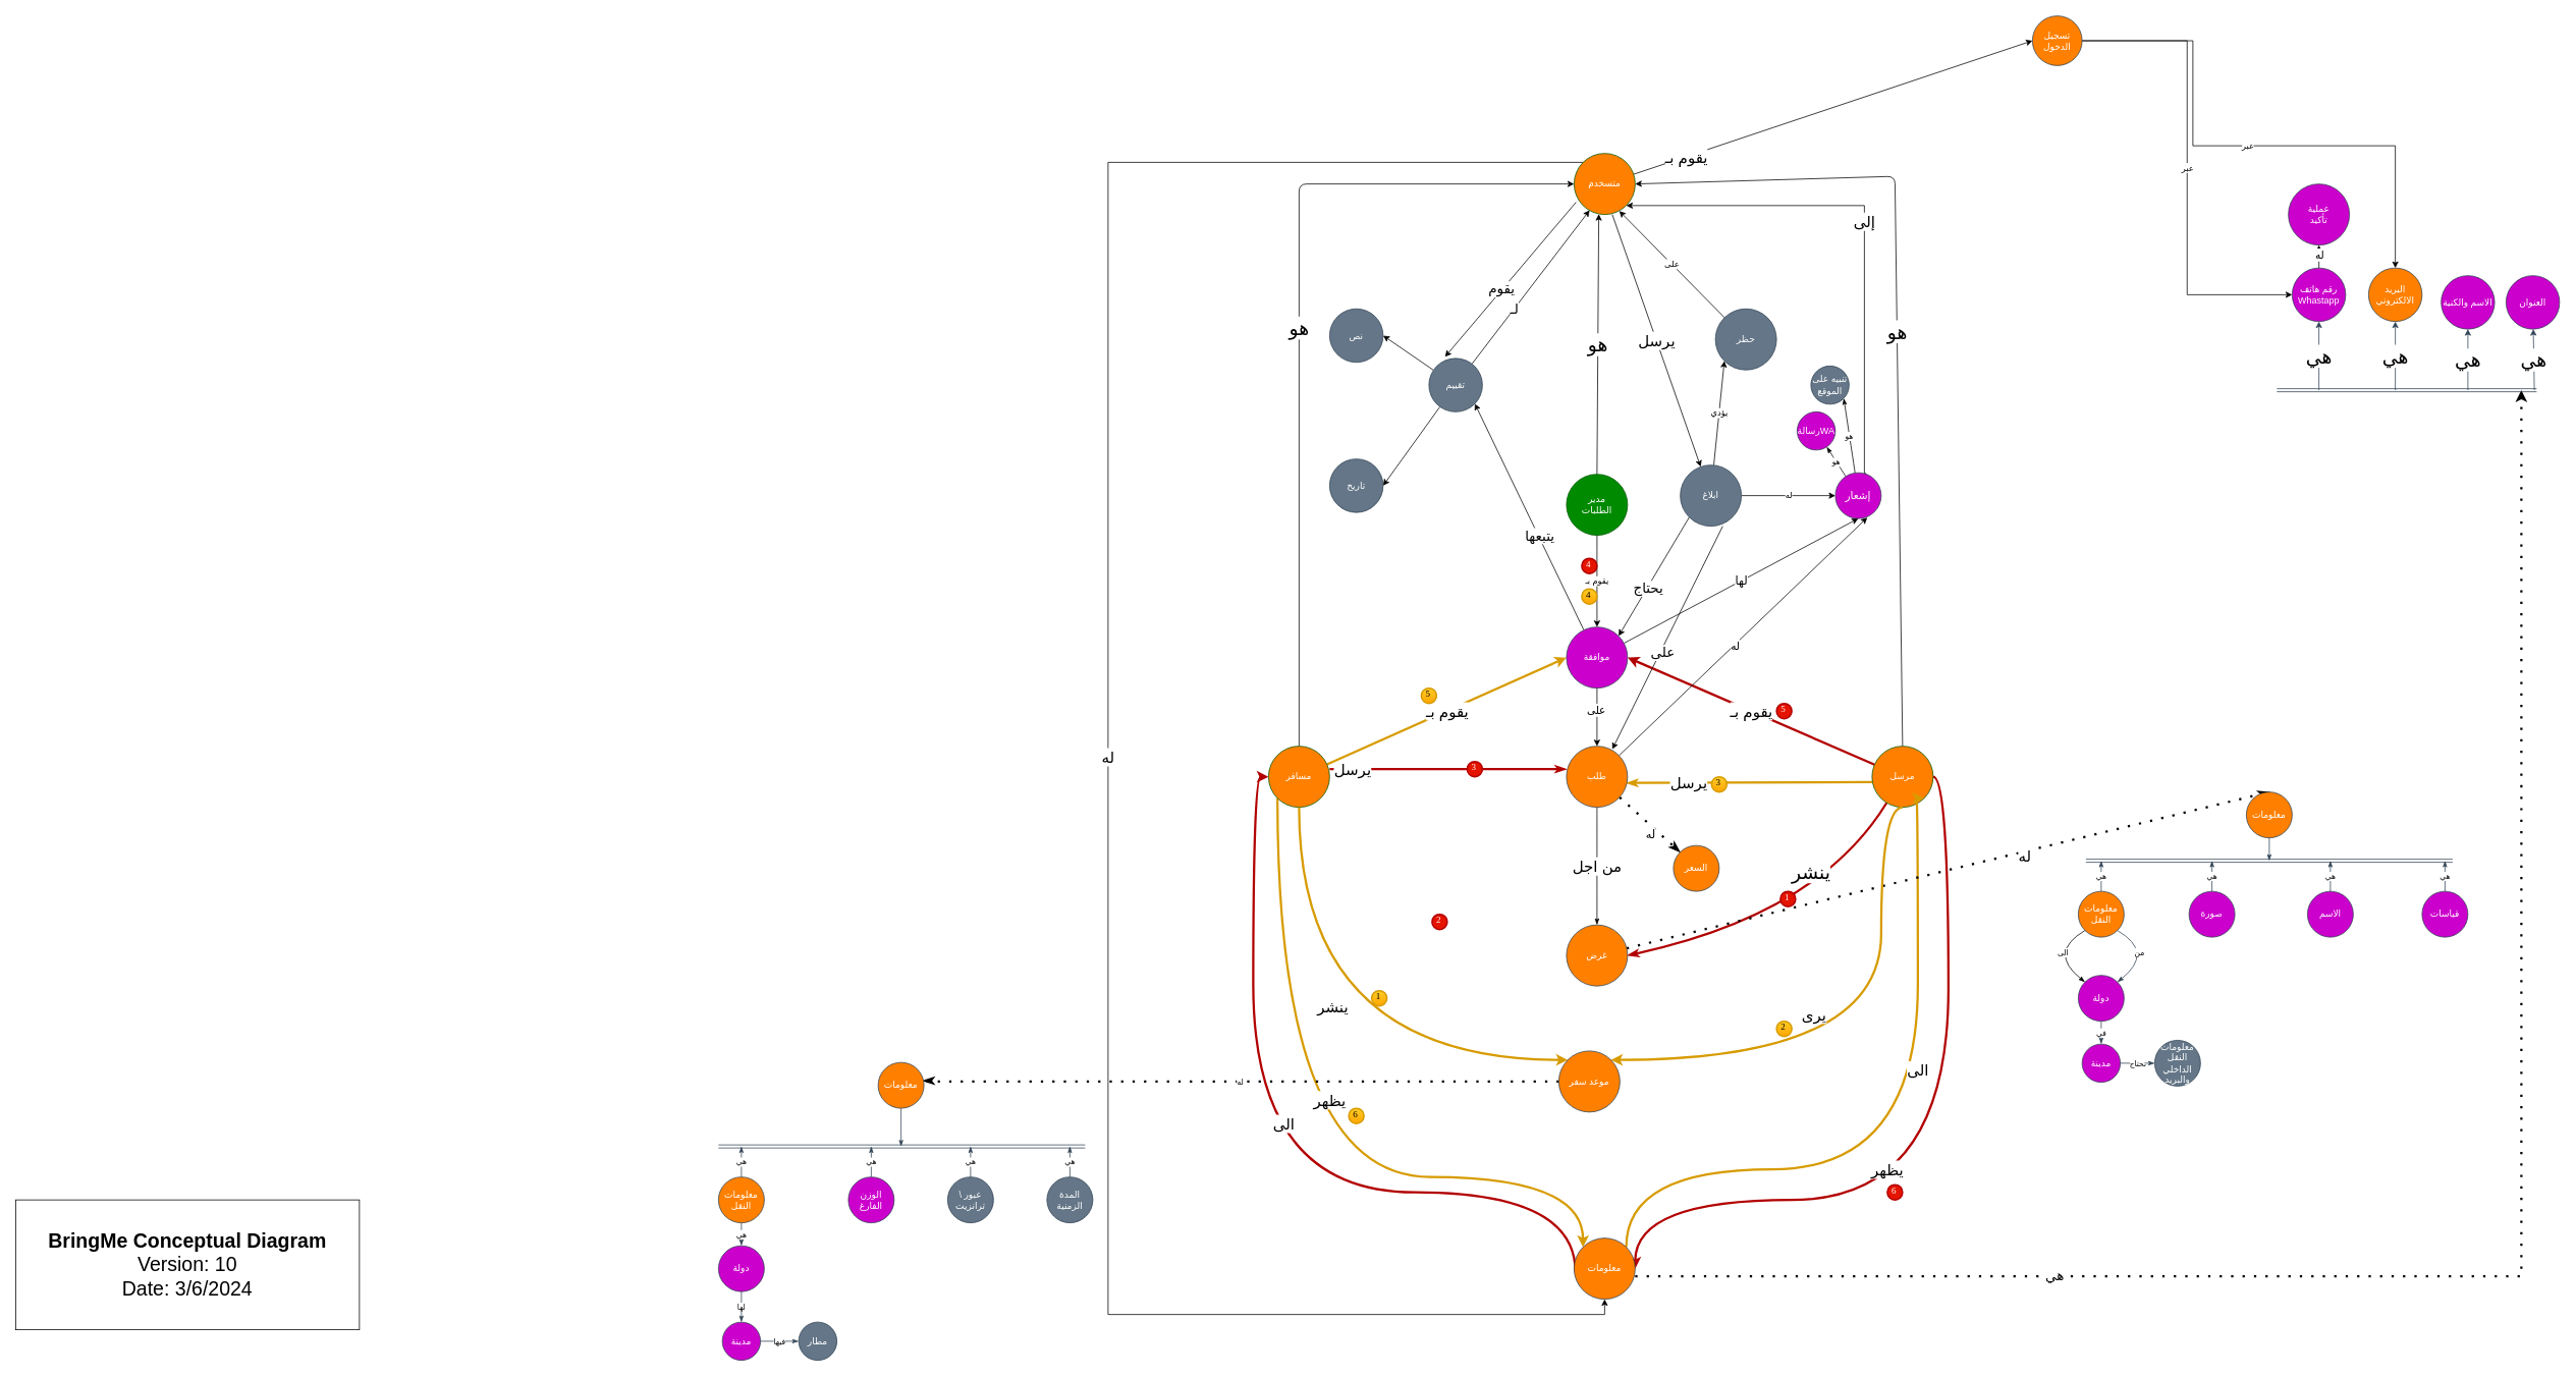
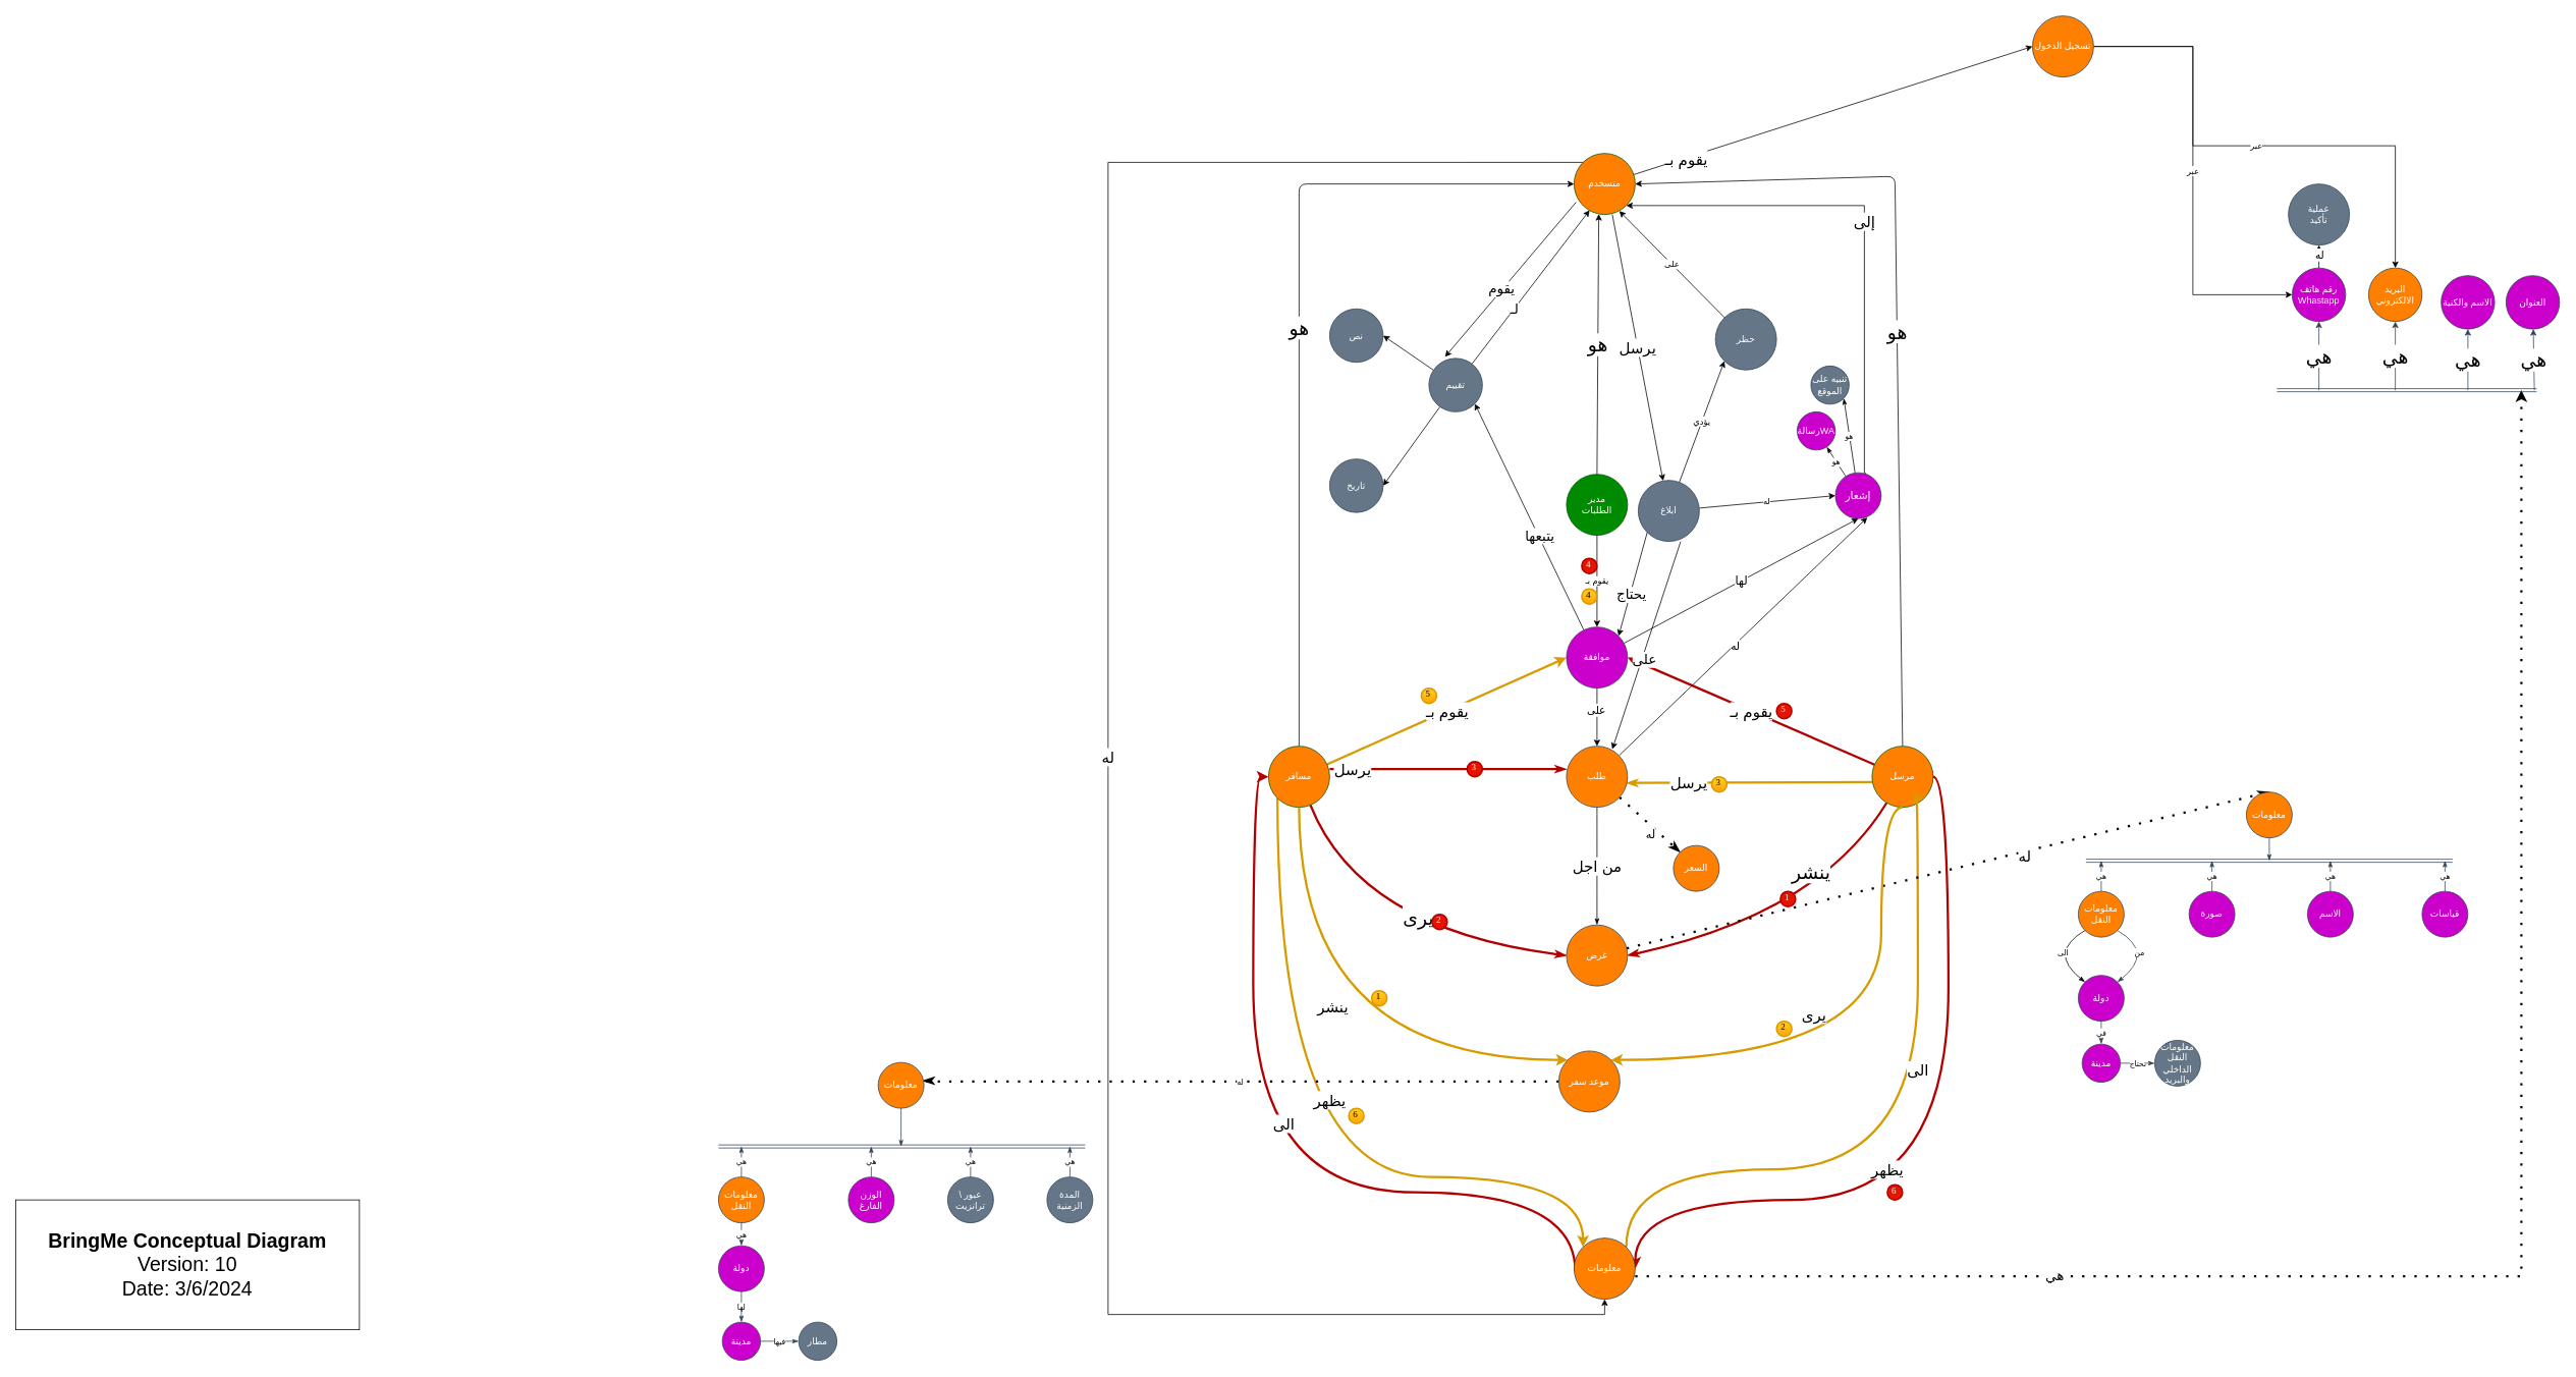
- <mxCell id="110" value="تسجيل الدخول" style="ellipse;whiteSpace=wrap;html=1;aspect=fixed;fillColor=#FF8000;strokeColor=#314354;fontColor=#ffffff;" parent="1" vertex="1"><mxGeometry x="2660" y="20" width="65" height="65" as="geometry" /></mxCell>
+ <mxCell id="110" value="تسجيل الدخول" style="ellipse;whiteSpace=wrap;html=1;aspect=fixed;fillColor=#FF8000;strokeColor=#314354;fontColor=#ffffff;" parent="1" vertex="1"><mxGeometry x="2660" y="20" width="80" height="80" as="geometry" /></mxCell>
- <mxCell id="118" value="عملية&lt;br&gt;تأكيد&lt;br&gt;" style="ellipse;whiteSpace=wrap;html=1;aspect=fixed;fillColor=#CC00CC;strokeColor=#314354;fontColor=#ffffff;" parent="1" vertex="1"><mxGeometry x="2995" y="240" width="80" height="80" as="geometry" /></mxCell>
+ <mxCell id="118" value="عملية&lt;br&gt;تأكيد&lt;br&gt;" style="ellipse;whiteSpace=wrap;html=1;aspect=fixed;fillColor=#647687;strokeColor=#314354;fontColor=#ffffff;" parent="1" vertex="1"><mxGeometry x="2995" y="240" width="80" height="80" as="geometry" /></mxCell>
- <mxCell id="128" value="ابلاغ" style="ellipse;whiteSpace=wrap;html=1;aspect=fixed;fillColor=#647687;strokeColor=#314354;fontColor=#ffffff;" parent="1" vertex="1"><mxGeometry x="2199" y="608" width="80" height="80" as="geometry" /></mxCell>
+ <mxCell id="128" value="ابلاغ" style="ellipse;whiteSpace=wrap;html=1;aspect=fixed;fillColor=#647687;strokeColor=#314354;fontColor=#ffffff;" parent="1" vertex="1"><mxGeometry x="2144" y="628" width="80" height="80" as="geometry" /></mxCell>
+ <mxCell id="15" value="يرى" style="edgeStyle=none;curved=1;orthogonalLoop=1;jettySize=auto;html=1;entryX=0;entryY=0.5;entryDx=0;entryDy=0;endArrow=classicThin;endFill=1;fontSize=25;strokeWidth=3;fillColor=#e51400;strokeColor=#B20000;" parent="1" source="19" target="44" edge="1"><mxGeometry x="0.113" y="25" relative="1" as="geometry"><Array as="points"><mxPoint x="1780" y="1216.02" /></Array><mxPoint as="offset" /></mxGeometry></mxCell>
